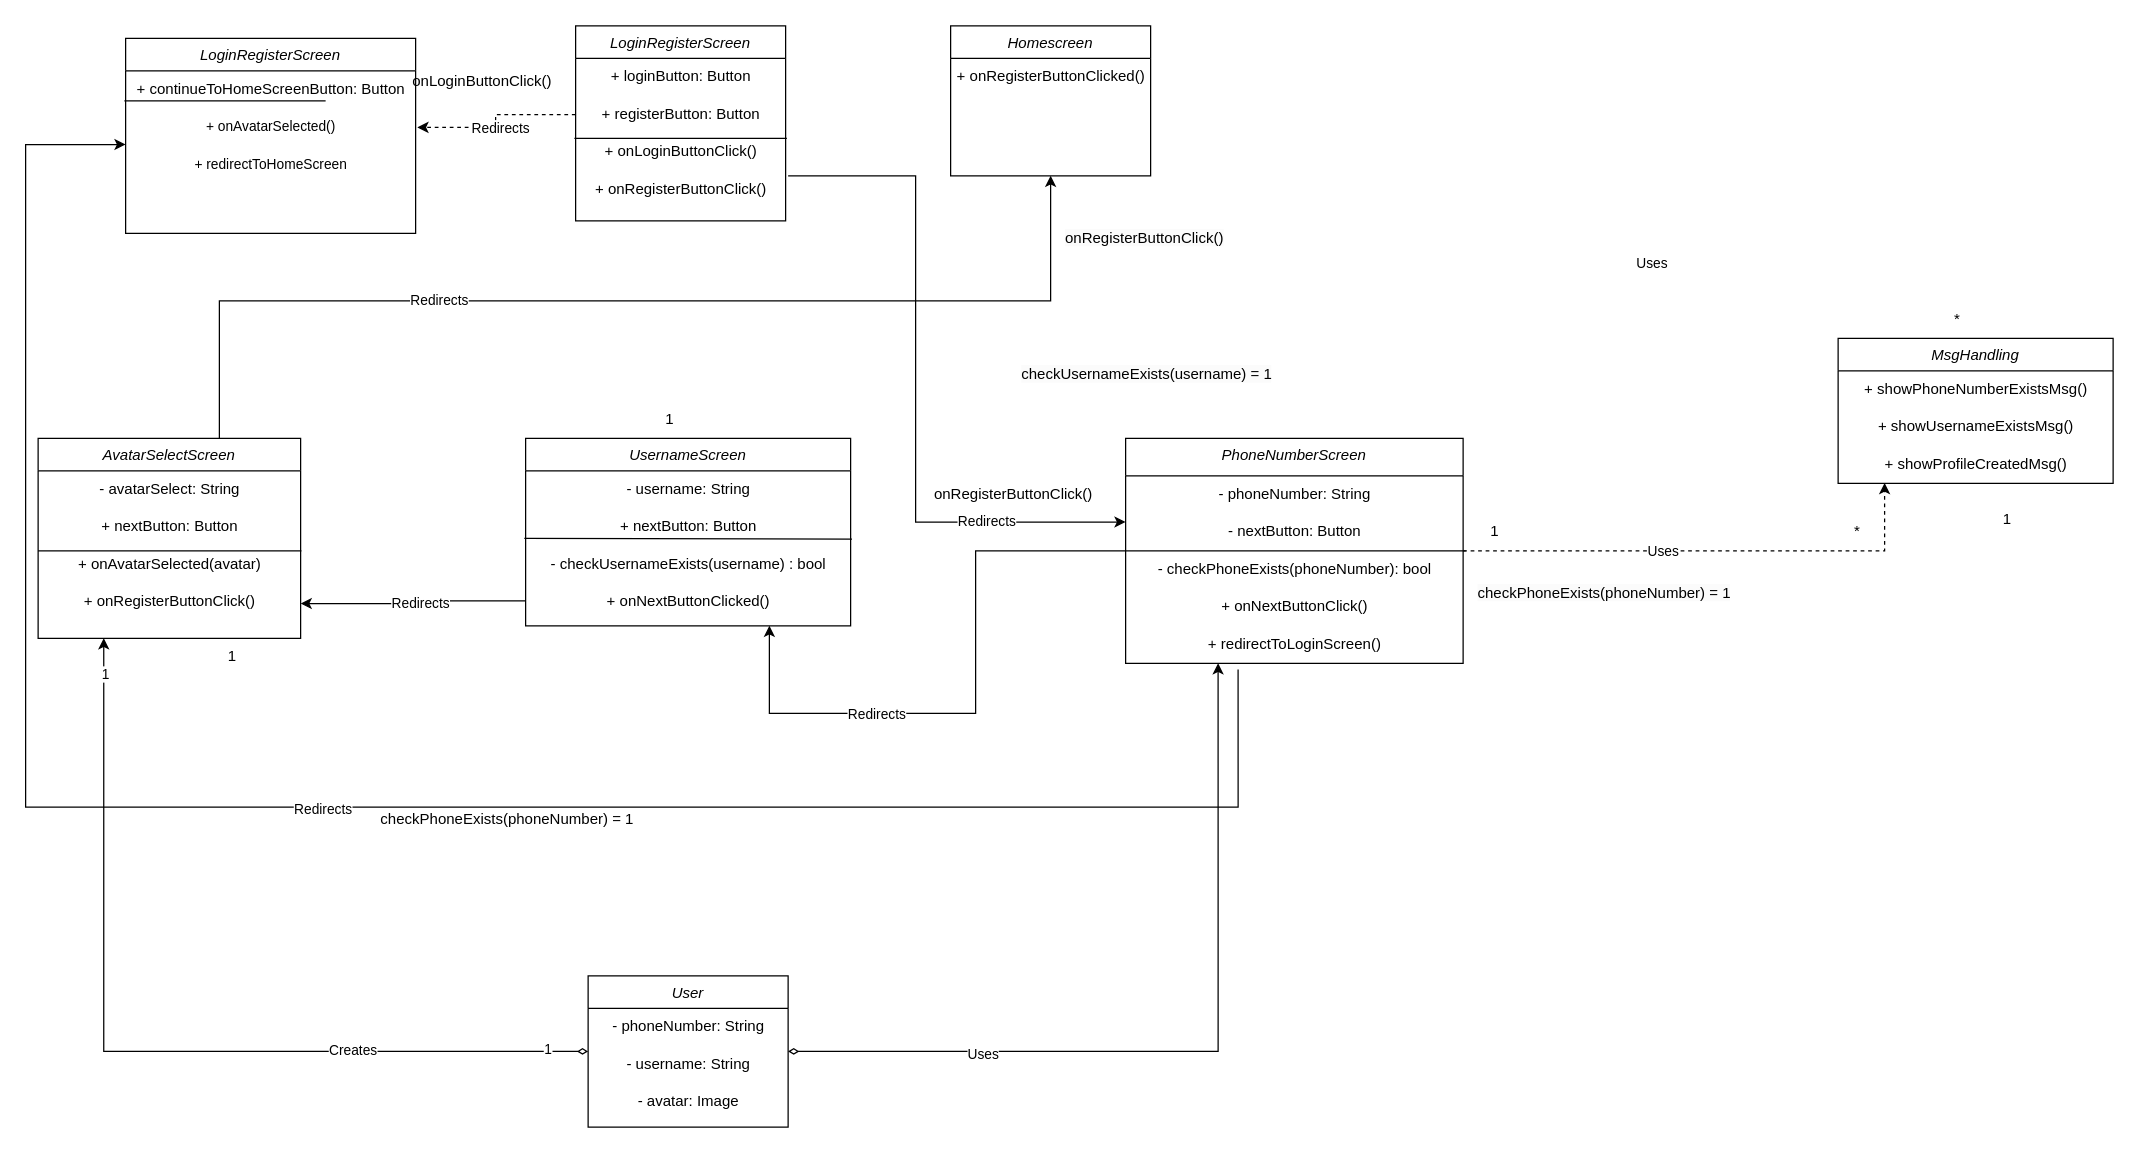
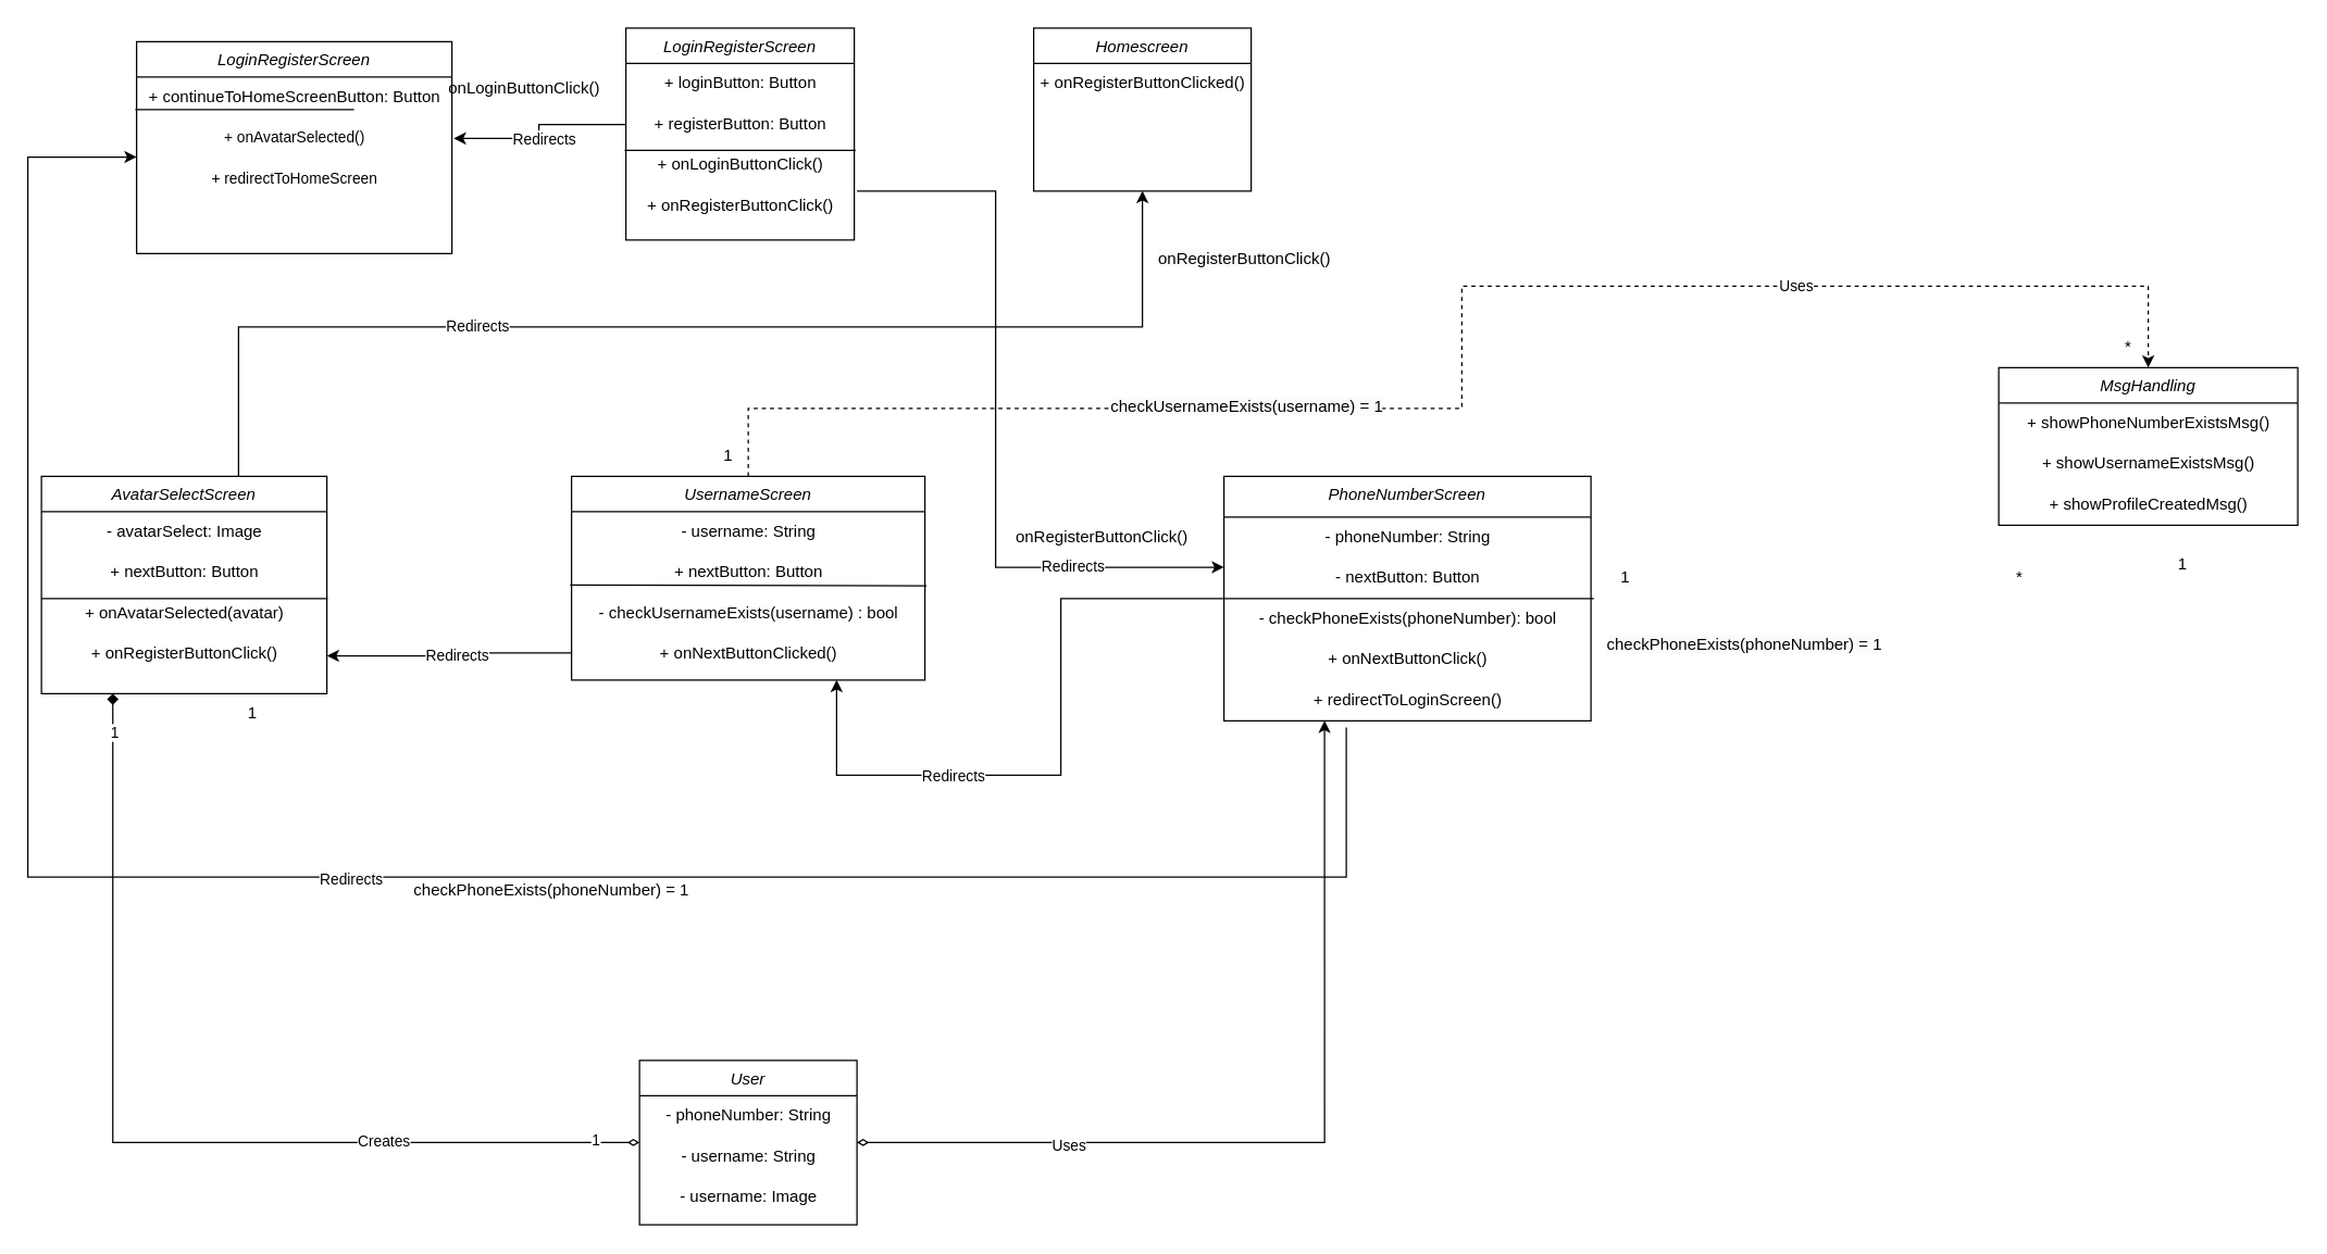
- <mxCell id="57" style="edgeStyle=orthogonalEdgeStyle;rounded=0;orthogonalLoop=1;jettySize=auto;html=1;endArrow=classic;startFill=0;endFill=1;entryX=1.006;entryY=0.51;entryDx=0;entryDy=0;entryPerimeter=0;dashed=1;" edge="1" parent="1" source="35" target="74"><mxGeometry relative="1" as="geometry"><mxPoint x="310" y="101" as="targetPoint" /></mxGeometry></mxCell>
+ <mxCell id="57" style="edgeStyle=orthogonalEdgeStyle;rounded=0;orthogonalLoop=1;jettySize=auto;html=1;endArrow=classic;startFill=0;endFill=1;entryX=1.006;entryY=0.51;entryDx=0;entryDy=0;entryPerimeter=0;" edge="1" parent="1" source="35" target="74"><mxGeometry relative="1" as="geometry"><mxPoint x="310" y="101" as="targetPoint" /></mxGeometry></mxCell>
+ <mxCell id="13" style="edgeStyle=orthogonalEdgeStyle;rounded=0;orthogonalLoop=1;jettySize=auto;html=1;dashed=1;" edge="1" parent="1" source="14" target="38"><mxGeometry relative="1" as="geometry"><Array as="points"><mxPoint x="550" y="300" /><mxPoint x="1075" y="300" /><mxPoint x="1075" y="210" /><mxPoint x="1580" y="210" /></Array></mxGeometry></mxCell>
- <mxCell id="21" value="- avatarSelect: String" style="text;html=1;align=center;verticalAlign=middle;resizable=0;points=[];autosize=1;strokeColor=none;fillColor=none;" vertex="1" parent="20"><mxGeometry y="26" width="210" height="30" as="geometry" /></mxCell>
+ <mxCell id="21" value="- avatarSelect: Image" style="text;html=1;align=center;verticalAlign=middle;resizable=0;points=[];autosize=1;strokeColor=none;fillColor=none;" vertex="1" parent="20"><mxGeometry y="26" width="210" height="30" as="geometry" /></mxCell>
- <mxCell id="42" style="edgeStyle=orthogonalEdgeStyle;rounded=0;orthogonalLoop=1;jettySize=auto;html=1;entryX=0.169;entryY=0.993;entryDx=0;entryDy=0;entryPerimeter=0;dashed=1;" edge="1" parent="1" source="6" target="41"><mxGeometry relative="1" as="geometry" /></mxCell>
- <mxCell id="43" value="Uses" style="edgeLabel;html=1;align=center;verticalAlign=middle;resizable=0;points=[];" vertex="1" connectable="0" parent="42"><mxGeometry x="-0.188" relative="1" as="geometry"><mxPoint as="offset" /></mxGeometry></mxCell>
- <mxCell id="51" style="edgeStyle=orthogonalEdgeStyle;rounded=0;orthogonalLoop=1;jettySize=auto;html=1;entryX=0.25;entryY=1;entryDx=0;entryDy=0;startArrow=diamondThin;startFill=0;" edge="1" parent="1" source="28" target="20"><mxGeometry relative="1" as="geometry"><mxPoint x="78.51" y="528.4" as="targetPoint" /></mxGeometry></mxCell>
+ <mxCell id="51" style="edgeStyle=orthogonalEdgeStyle;rounded=0;orthogonalLoop=1;jettySize=auto;html=1;entryX=0.25;entryY=1;entryDx=0;entryDy=0;startArrow=diamondThin;startFill=0;endArrow=diamond;" edge="1" parent="1" source="28" target="20"><mxGeometry relative="1" as="geometry"><mxPoint x="78.51" y="528.4" as="targetPoint" /></mxGeometry></mxCell>
- <mxCell id="31" value="- avatar: Image" style="text;html=1;align=center;verticalAlign=middle;resizable=0;points=[];autosize=1;strokeColor=none;fillColor=none;" vertex="1" parent="28"><mxGeometry y="86" width="160" height="30" as="geometry" /></mxCell>
+ <mxCell id="31" value="- username: Image" style="text;html=1;align=center;verticalAlign=middle;resizable=0;points=[];autosize=1;strokeColor=none;fillColor=none;" vertex="1" parent="28"><mxGeometry y="86" width="160" height="30" as="geometry" /></mxCell>
